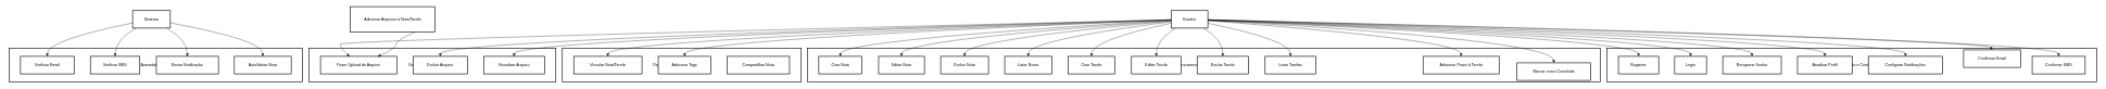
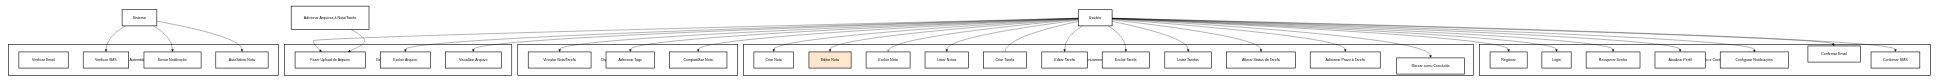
- <mxCell id="32" value="Adicionar Arquivos à Nota/Tarefa" style="whiteSpace=wrap;strokeWidth=2;" vertex="1" parent="1"><mxGeometry x="1070" y="20" width="260" height="78" as="geometry" /></mxCell>
+ <mxCell id="32" value="Adicionar Arquivos à Nota/Tarefa" style="whiteSpace=wrap;strokeWidth=2;" vertex="1" parent="1"><mxGeometry x="965" y="20" width="260" height="78" as="geometry" /></mxCell>
- <mxCell id="47" value="" style="curved=1;startArrow=none;endArrow=block;exitX=0;exitY=0.6;entryX=0.5;entryY=0;rounded=0;" edge="1" parent="1" source="14" target="17"><mxGeometry relative="1" as="geometry"><Array as="points"><mxPoint x="2960" y="123" /></Array></mxGeometry></mxCell>
+ <mxCell id="47" value="" style="curved=1;startArrow=none;endArrow=open;exitX=0;exitY=0.6;entryX=0.5;entryY=0;rounded=0;" edge="1" parent="1" source="14" target="17"><mxGeometry relative="1" as="geometry"><Array as="points"><mxPoint x="2960" y="123" /></Array></mxGeometry></mxCell>
+ <mxCell id="53" value="" style="curved=1;startArrow=none;endArrow=block;exitX=1;exitY=0.62;entryX=0.5;entryY=0;rounded=0;" edge="1" parent="1" source="14" target="23"><mxGeometry relative="1" as="geometry"><Array as="points"><mxPoint x="4205" y="123" /></Array></mxGeometry></mxCell>
- <mxCell id="63" value="" style="curved=1;startArrow=none;endArrow=block;exitX=0;exitY=0.71;entryX=0.5;entryY=0;rounded=0;" edge="1" parent="1" source="37" target="33"><mxGeometry relative="1" as="geometry"><Array as="points"><mxPoint x="138" y="123" /></Array></mxGeometry></mxCell>
- <mxCell id="49" value="" style="curved=1;startArrow=none;endArrow=block;exitX=0;exitY=0.72;entryX=0.5;entryY=0;rounded=0;" edge="1" parent="1" source="14" target="19"><mxGeometry relative="1" as="geometry"><Array as="points"><mxPoint x="3351" y="123" /></Array></mxGeometry></mxCell>
+ <mxCell id="49" value="" style="curved=1;startArrow=none;endArrow=none;exitX=0;exitY=0.72;entryX=0.5;entryY=0;rounded=0;" edge="1" parent="1" source="14" target="19"><mxGeometry relative="1" as="geometry"><Array as="points"><mxPoint x="3351" y="123" /></Array></mxGeometry></mxCell>
- <mxCell id="42" value="" style="curved=1;startArrow=none;endArrow=block;exitX=1;exitY=0.53;entryX=0.5;entryY=0;rounded=0;" edge="1" parent="1" source="14" target="11"><mxGeometry relative="1" as="geometry"><Array as="points"><mxPoint x="5854" y="123" /></Array></mxGeometry></mxCell>
+ <mxCell id="42" value="" style="curved=1;startArrow=none;endArrow=diamond;exitX=1;exitY=0.53;entryX=0.5;entryY=0;rounded=0;" edge="1" parent="1" source="14" target="11"><mxGeometry relative="1" as="geometry"><Array as="points"><mxPoint x="5854" y="123" /></Array></mxGeometry></mxCell>
+ <mxCell id="58" value="" style="curved=1;startArrow=none;endArrow=block;exitX=0;exitY=0.55;entryX=0.5;entryY=0;rounded=0;" edge="1" parent="1" source="14" target="28"><mxGeometry relative="1" as="geometry"><Array as="points"><mxPoint x="2325" y="123" /></Array></mxGeometry></mxCell>
- <mxCell id="16" value="Editar Nota" style="whiteSpace=wrap;strokeWidth=2;" vertex="1" parent="1"><mxGeometry x="2695" y="173" width="141" height="54" as="geometry" /></mxCell>
+ <mxCell id="16" value="Editar Nota" style="whiteSpace=wrap;strokeWidth=2;fillColor=#ffe6cc;" vertex="1" parent="1"><mxGeometry x="2695" y="173" width="141" height="54" as="geometry" /></mxCell>
+ <mxCell id="23" value="Alterar Status da Tarefa" style="whiteSpace=wrap;strokeWidth=2;" vertex="1" parent="1"><mxGeometry x="4090" y="173" width="231" height="54" as="geometry" /></mxCell>
